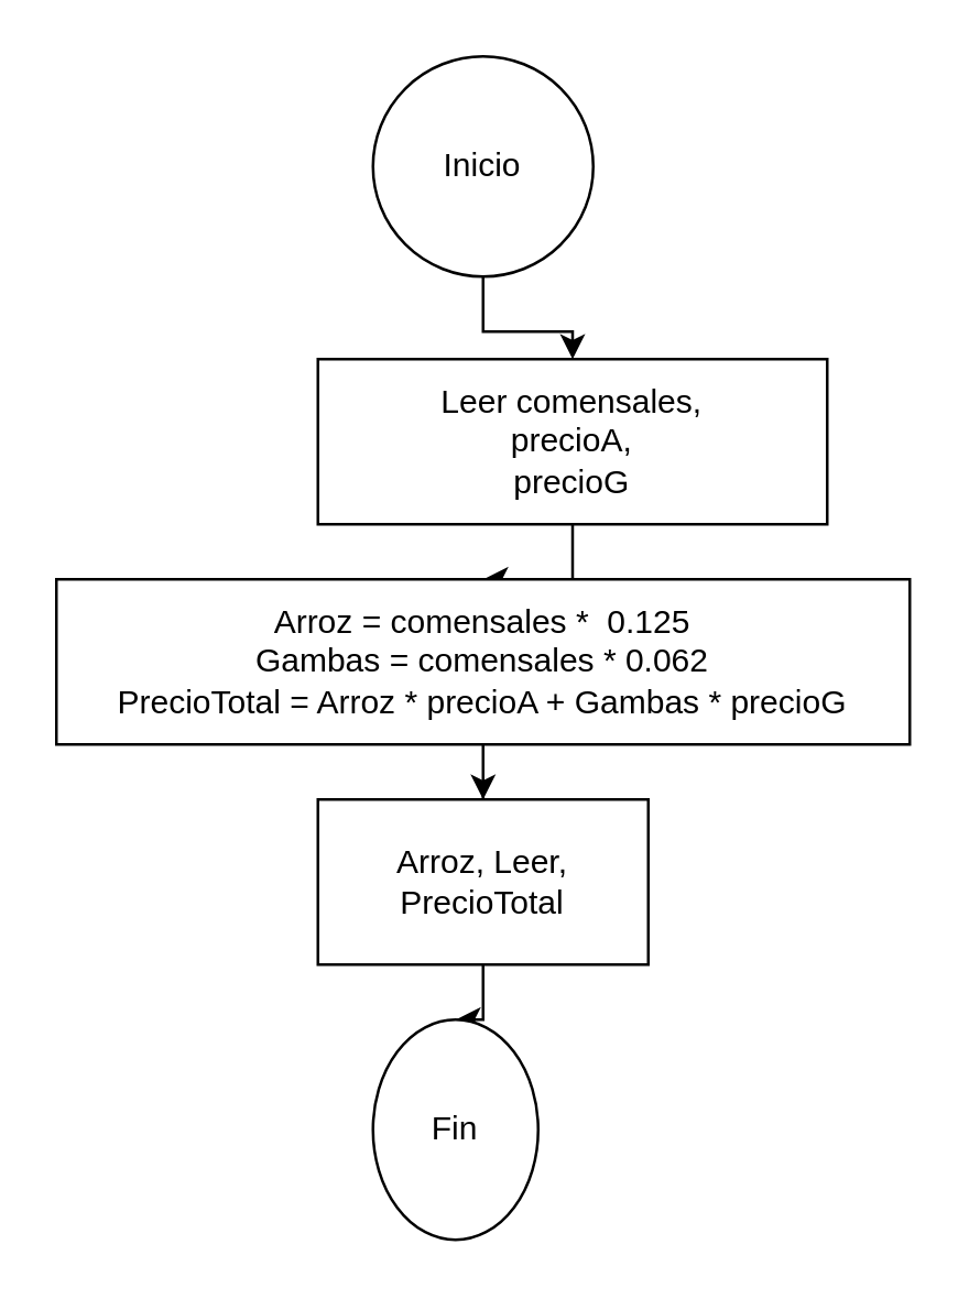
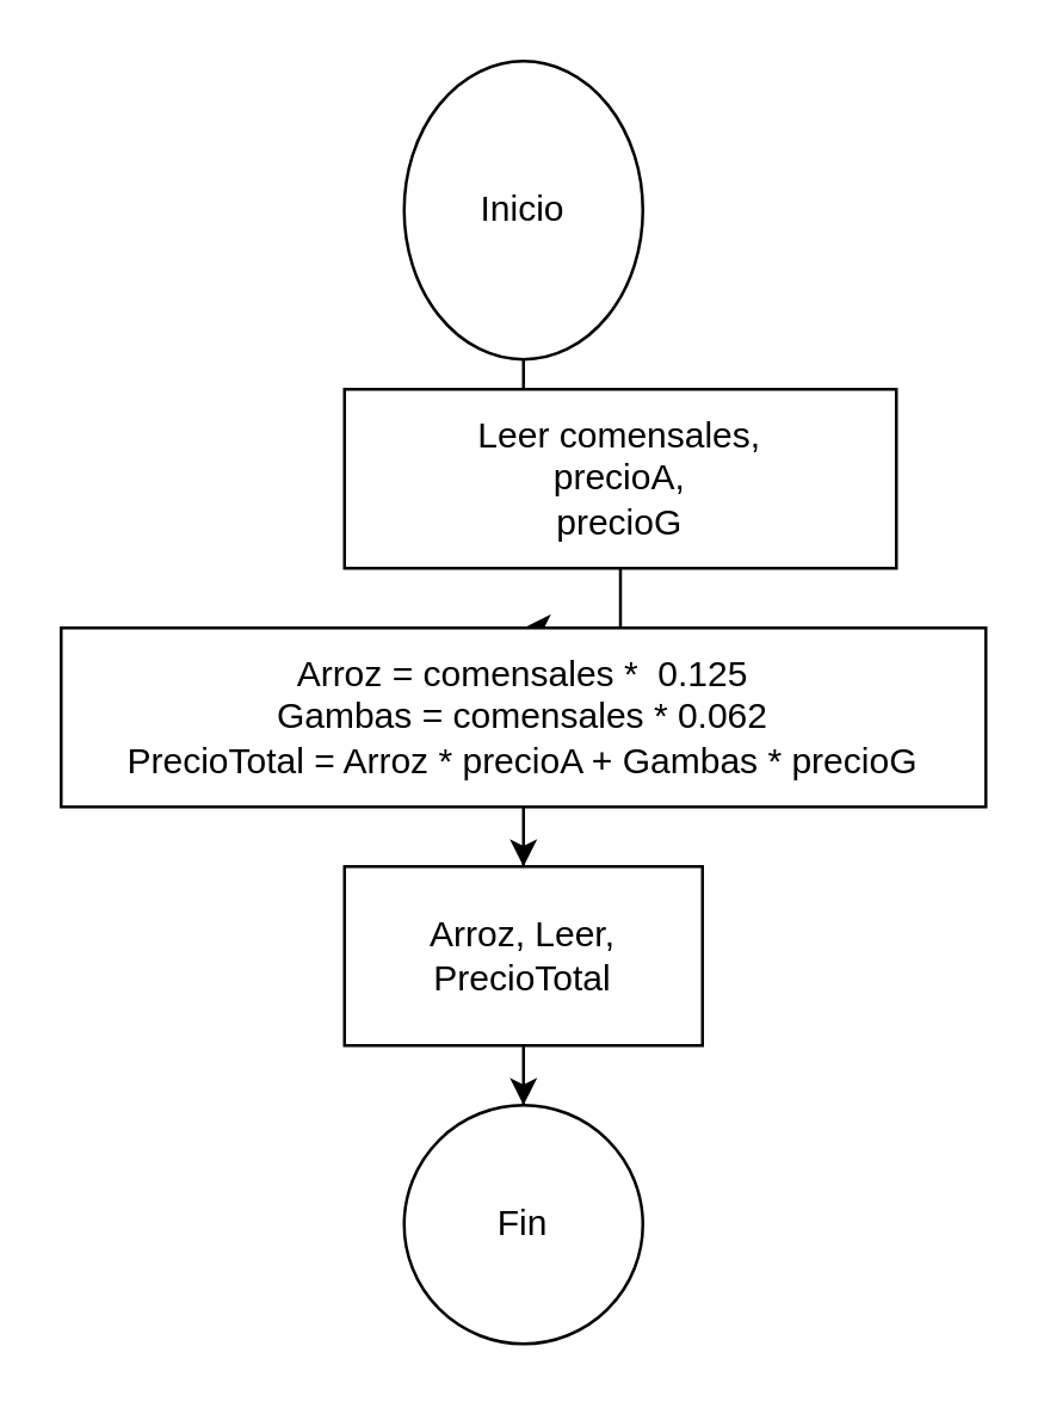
- <mxCell id="3" value="Inicio" style="ellipse;whiteSpace=wrap;html=1;aspect=fixed;" vertex="1" parent="1"><mxGeometry x="135" y="20" width="80" height="80" as="geometry" /></mxCell>
+ <mxCell id="3" value="Inicio" style="ellipse;whiteSpace=wrap;html=1;aspect=fixed;" vertex="1" parent="1"><mxGeometry x="135" y="20" width="80" height="100" as="geometry" /></mxCell>
- <mxCell id="10" value="Fin" style="ellipse;whiteSpace=wrap;html=1;aspect=fixed;" vertex="1" parent="1"><mxGeometry x="135" y="370" width="60" height="80" as="geometry" /></mxCell>
+ <mxCell id="10" value="Fin" style="ellipse;whiteSpace=wrap;html=1;aspect=fixed;" vertex="1" parent="1"><mxGeometry x="135" y="370" width="80" height="80" as="geometry" /></mxCell>
